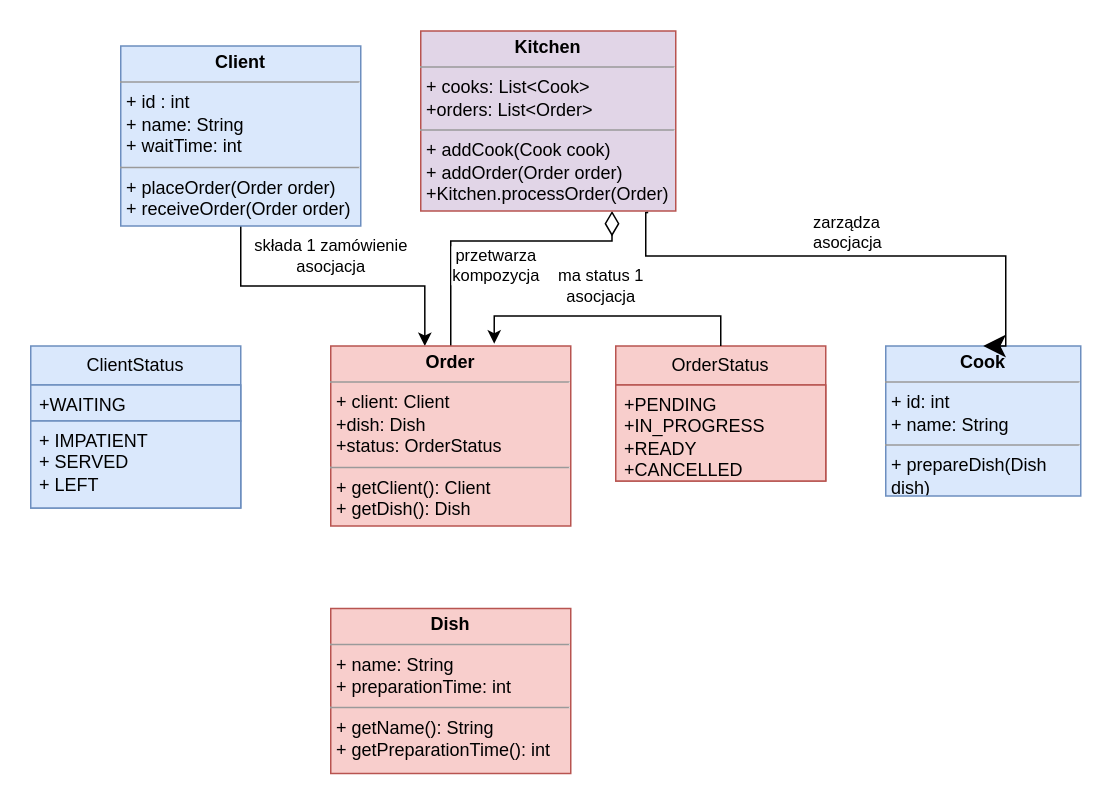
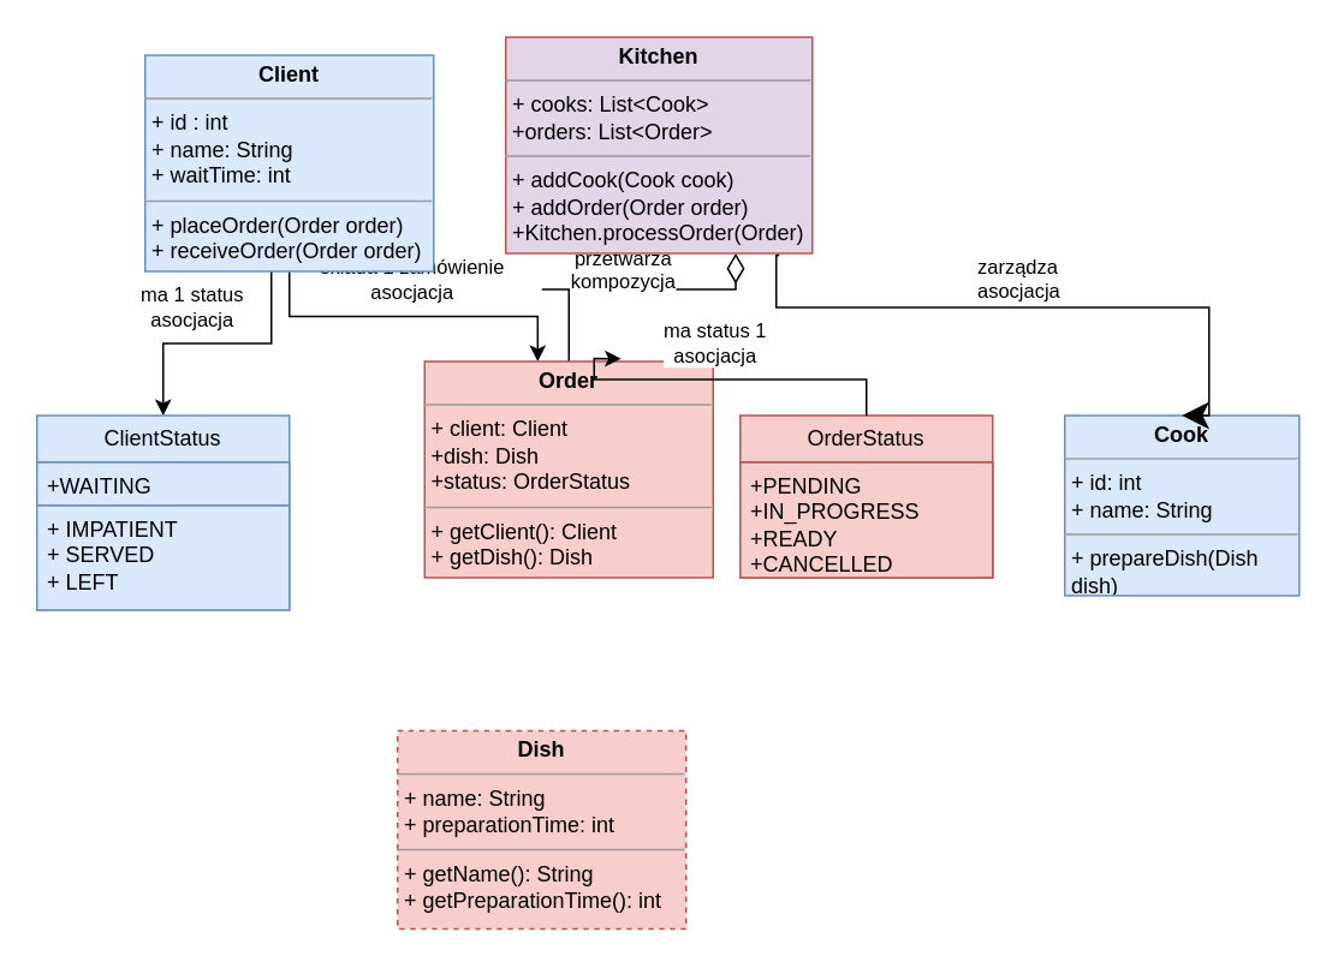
+ <mxCell id="3" value="ma 1 status&lt;br&gt;asocjacja" style="edgeStyle=orthogonalEdgeStyle;rounded=0;orthogonalLoop=1;jettySize=auto;html=1;entryX=0.5;entryY=0;entryDx=0;entryDy=0;" parent="1" source="5" target="9" edge="1"><mxGeometry x="0.2" y="-20" relative="1" as="geometry"><mxPoint as="offset" /><Array as="points"><mxPoint x="150" y="190" /><mxPoint x="90" y="190" /></Array></mxGeometry></mxCell>
- <mxCell id="7" value="&lt;p style=&quot;margin:0px;margin-top:4px;text-align:center;&quot;&gt;&lt;b&gt;Order&lt;/b&gt;&lt;/p&gt;&lt;hr size=&quot;1&quot;&gt;&lt;p style=&quot;margin:0px;margin-left:4px;&quot;&gt;+ client: Client&lt;/p&gt;&lt;p style=&quot;margin:0px;margin-left:4px;&quot;&gt;+dish: Dish&lt;/p&gt;&lt;p style=&quot;margin:0px;margin-left:4px;&quot;&gt;+status: OrderStatus&lt;/p&gt;&lt;hr size=&quot;1&quot;&gt;&lt;p style=&quot;margin:0px;margin-left:4px;&quot;&gt;+ getClient(): Client&lt;/p&gt;&lt;p style=&quot;margin:0px;margin-left:4px;&quot;&gt;+ getDish(): Dish&lt;/p&gt;" style="verticalAlign=top;align=left;overflow=fill;fontSize=12;fontFamily=Helvetica;html=1;whiteSpace=wrap;fillColor=#f8cecc;strokeColor=#b85450;" parent="1" vertex="1"><mxGeometry x="220" y="230" width="160" height="120" as="geometry" /></mxCell>
+ <mxCell id="7" value="&lt;p style=&quot;margin:0px;margin-top:4px;text-align:center;&quot;&gt;&lt;b&gt;Order&lt;/b&gt;&lt;/p&gt;&lt;hr size=&quot;1&quot;&gt;&lt;p style=&quot;margin:0px;margin-left:4px;&quot;&gt;+ client: Client&lt;/p&gt;&lt;p style=&quot;margin:0px;margin-left:4px;&quot;&gt;+dish: Dish&lt;/p&gt;&lt;p style=&quot;margin:0px;margin-left:4px;&quot;&gt;+status: OrderStatus&lt;/p&gt;&lt;hr size=&quot;1&quot;&gt;&lt;p style=&quot;margin:0px;margin-left:4px;&quot;&gt;+ getClient(): Client&lt;/p&gt;&lt;p style=&quot;margin:0px;margin-left:4px;&quot;&gt;+ getDish(): Dish&lt;/p&gt;" style="verticalAlign=top;align=left;overflow=fill;fontSize=12;fontFamily=Helvetica;html=1;whiteSpace=wrap;fillColor=#f8cecc;strokeColor=#b85450;" parent="1" vertex="1"><mxGeometry x="235" y="200" width="160" height="120" as="geometry" /></mxCell>
- <mxCell id="12" value="&lt;p style=&quot;margin:0px;margin-top:4px;text-align:center;&quot;&gt;&lt;b&gt;Dish&lt;/b&gt;&lt;/p&gt;&lt;hr size=&quot;1&quot;&gt;&lt;p style=&quot;margin:0px;margin-left:4px;&quot;&gt;+ name: String&lt;/p&gt;&lt;p style=&quot;margin:0px;margin-left:4px;&quot;&gt;+ preparationTime: int&lt;/p&gt;&lt;hr size=&quot;1&quot;&gt;&lt;p style=&quot;margin:0px;margin-left:4px;&quot;&gt;+ getName(): String&lt;/p&gt;&lt;p style=&quot;margin:0px;margin-left:4px;&quot;&gt;+ getPreparationTime(): int&amp;nbsp;&lt;/p&gt;" style="verticalAlign=top;align=left;overflow=fill;fontSize=12;fontFamily=Helvetica;html=1;whiteSpace=wrap;fillColor=#f8cecc;strokeColor=#b85450;" parent="1" vertex="1"><mxGeometry x="220" y="405" width="160" height="110" as="geometry" /></mxCell>
+ <mxCell id="12" value="&lt;p style=&quot;margin:0px;margin-top:4px;text-align:center;&quot;&gt;&lt;b&gt;Dish&lt;/b&gt;&lt;/p&gt;&lt;hr size=&quot;1&quot;&gt;&lt;p style=&quot;margin:0px;margin-left:4px;&quot;&gt;+ name: String&lt;/p&gt;&lt;p style=&quot;margin:0px;margin-left:4px;&quot;&gt;+ preparationTime: int&lt;/p&gt;&lt;hr size=&quot;1&quot;&gt;&lt;p style=&quot;margin:0px;margin-left:4px;&quot;&gt;+ getName(): String&lt;/p&gt;&lt;p style=&quot;margin:0px;margin-left:4px;&quot;&gt;+ getPreparationTime(): int&amp;nbsp;&lt;/p&gt;" style="verticalAlign=top;align=left;overflow=fill;fontSize=12;fontFamily=Helvetica;html=1;whiteSpace=wrap;fillColor=#f8cecc;strokeColor=#b85450;dashed=1;" parent="1" vertex="1"><mxGeometry x="220" y="405" width="160" height="110" as="geometry" /></mxCell>
